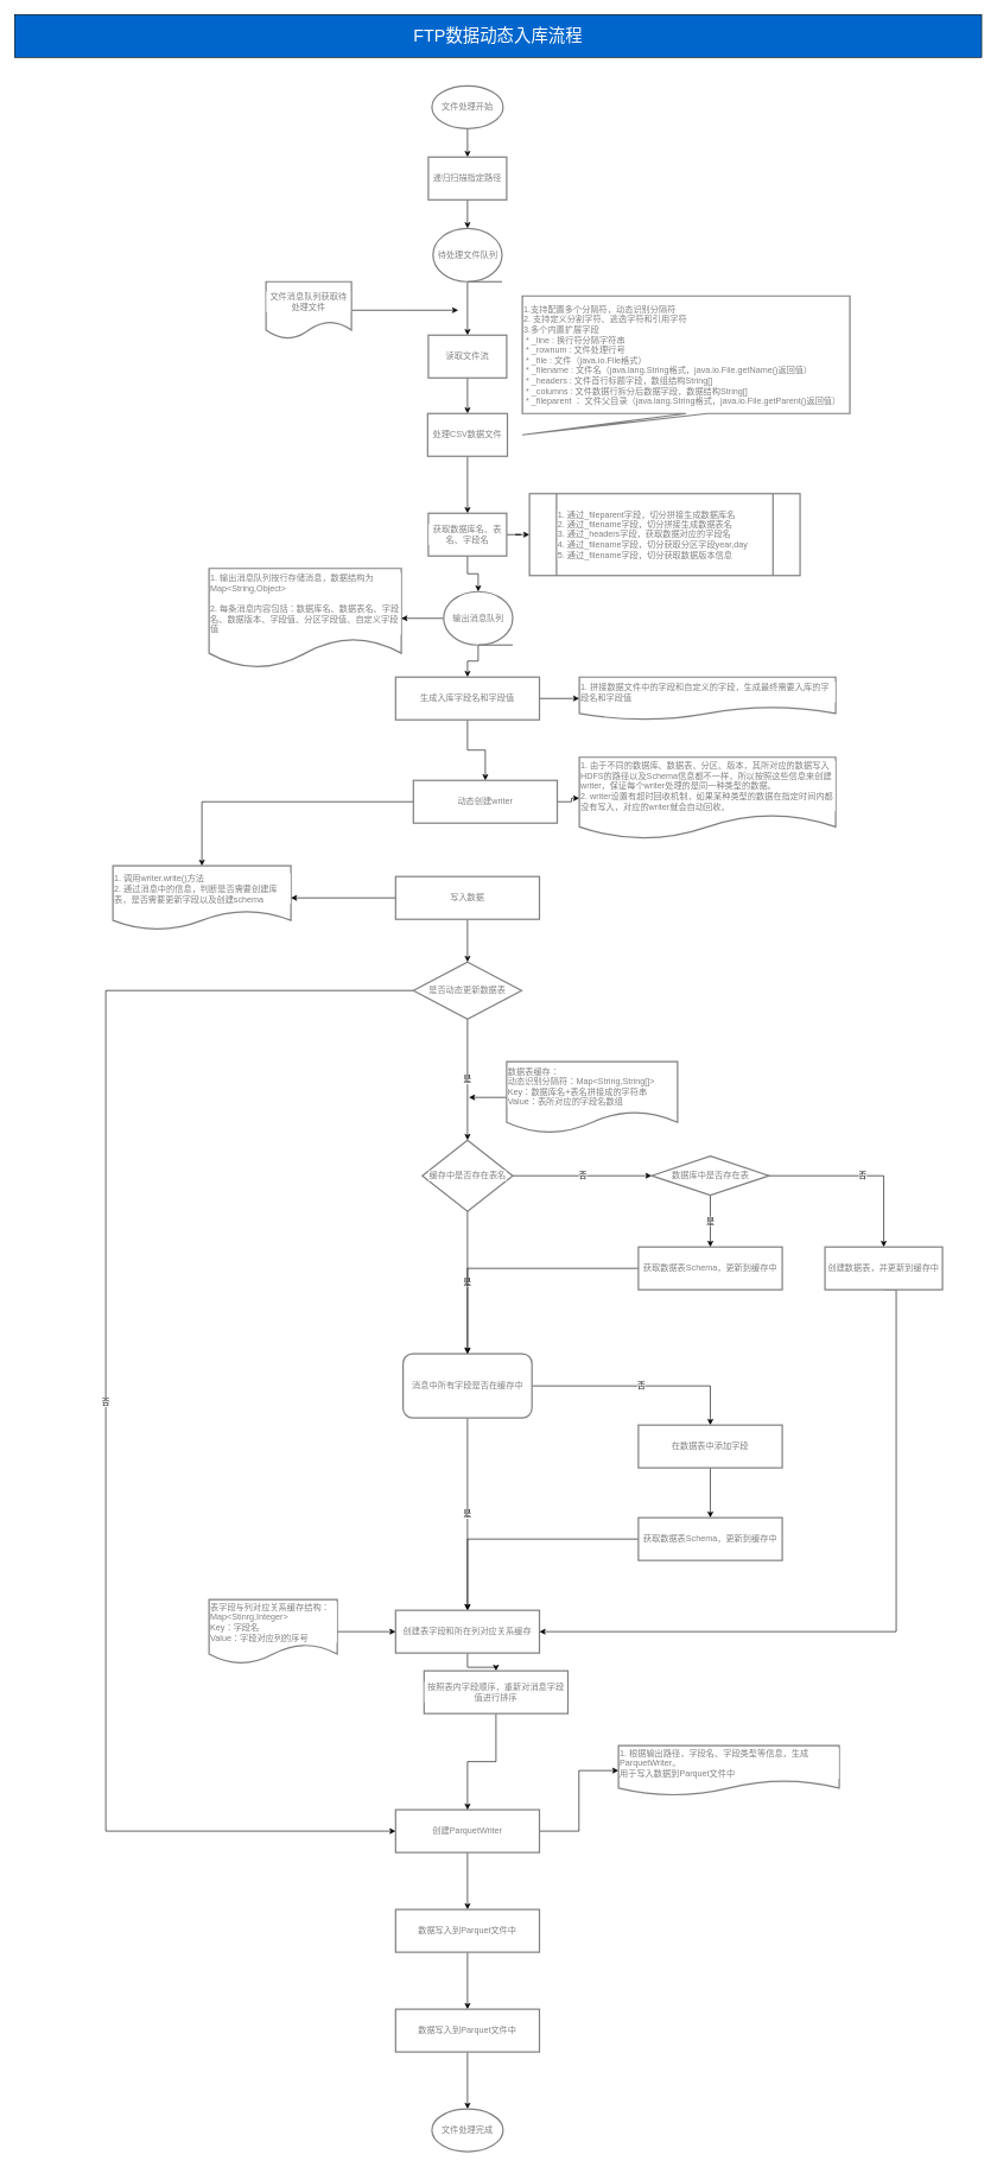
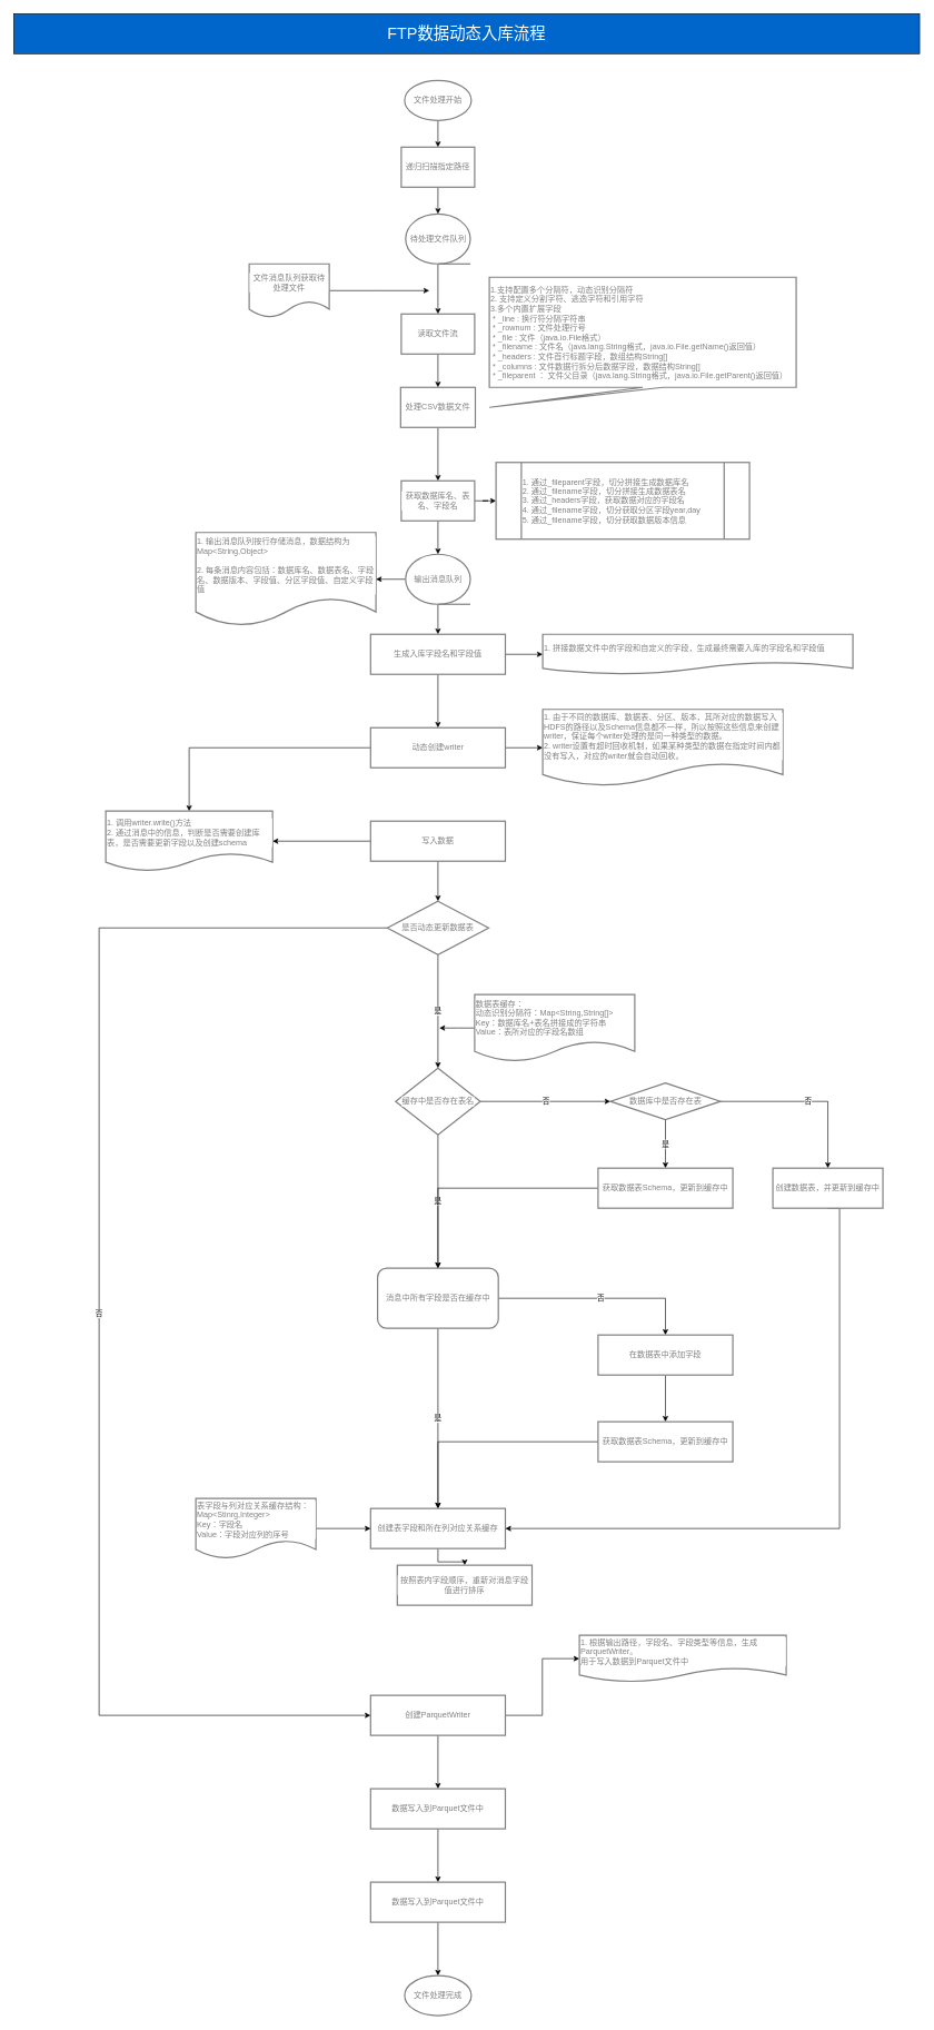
- <mxCell id="23" value="输出消息队列" style="strokeWidth=2;html=1;shape=mxgraph.flowchart.sequential_data;whiteSpace=wrap;labelBackgroundColor=#FFFFFF;fillColor=#FFFFFF;gradientColor=none;fontSize=12;fontColor=#808080;strokeColor=#808080;" parent="1" vertex="1"><mxGeometry x="622.5" y="830" width="97" height="75" as="geometry" /></mxCell>
+ <mxCell id="23" value="输出消息队列" style="strokeWidth=2;html=1;shape=mxgraph.flowchart.sequential_data;whiteSpace=wrap;labelBackgroundColor=#FFFFFF;fillColor=#FFFFFF;gradientColor=none;fontSize=12;fontColor=#808080;strokeColor=#808080;" parent="1" vertex="1"><mxGeometry x="607.5" y="830" width="97" height="75" as="geometry" /></mxCell>
- <mxCell id="34" value="&lt;div style=&quot;text-align: left&quot;&gt;&lt;span style=&quot;text-align: center&quot;&gt;1. 拼接数据文件中的字段和自定义的字段，生成最终需要入库的字段名和字段值&lt;/span&gt;&lt;/div&gt;" style="shape=document;whiteSpace=wrap;html=1;boundedLbl=1;labelBackgroundColor=#FFFFFF;strokeColor=#808080;fillColor=#FFFFFF;fontColor=#808080;strokeWidth=2;gradientColor=none;labelBorderColor=none;align=left;" parent="1" vertex="1"><mxGeometry x="813" y="950" width="360" height="60" as="geometry" /></mxCell>
+ <mxCell id="34" value="&lt;div style=&quot;text-align: left&quot;&gt;&lt;span style=&quot;text-align: center&quot;&gt;1. 拼接数据文件中的字段和自定义的字段，生成最终需要入库的字段名和字段值&lt;/span&gt;&lt;/div&gt;" style="shape=document;whiteSpace=wrap;html=1;boundedLbl=1;labelBackgroundColor=#FFFFFF;strokeColor=#808080;fillColor=#FFFFFF;fontColor=#808080;strokeWidth=2;gradientColor=none;labelBorderColor=none;align=left;" parent="1" vertex="1"><mxGeometry x="813" y="950" width="465" height="60" as="geometry" /></mxCell>
- <mxCell id="29" value="动态创建writer" style="whiteSpace=wrap;html=1;absoluteArcSize=1;strokeWidth=2;labelBackgroundColor=#FFFFFF;fillColor=#FFFFFF;gradientColor=none;fontSize=12;fontColor=#808080;strokeColor=#808080;" parent="1" vertex="1"><mxGeometry x="580" y="1095" width="202" height="60" as="geometry" /></mxCell>
+ <mxCell id="29" value="动态创建writer" style="whiteSpace=wrap;html=1;absoluteArcSize=1;strokeWidth=2;labelBackgroundColor=#FFFFFF;fillColor=#FFFFFF;gradientColor=none;fontSize=12;fontColor=#808080;strokeColor=#808080;" parent="1" vertex="1"><mxGeometry x="555" y="1090" width="202" height="60" as="geometry" /></mxCell>
- <mxCell id="70" style="edgeStyle=orthogonalEdgeStyle;rounded=0;orthogonalLoop=1;jettySize=auto;html=1;entryX=0.5;entryY=0;entryDx=0;entryDy=0;" edge="1" parent="1" source="71" target="64"><mxGeometry relative="1" as="geometry" /></mxCell>
